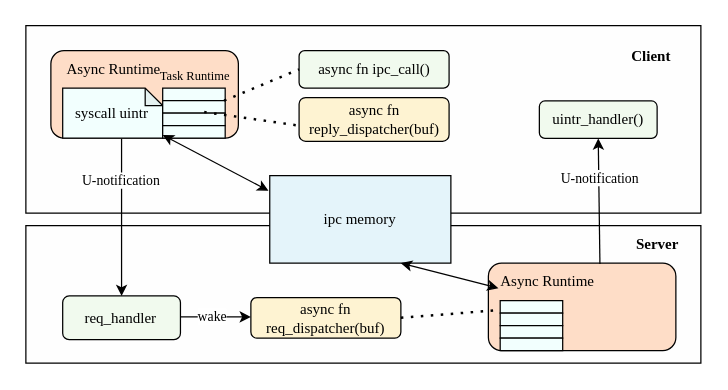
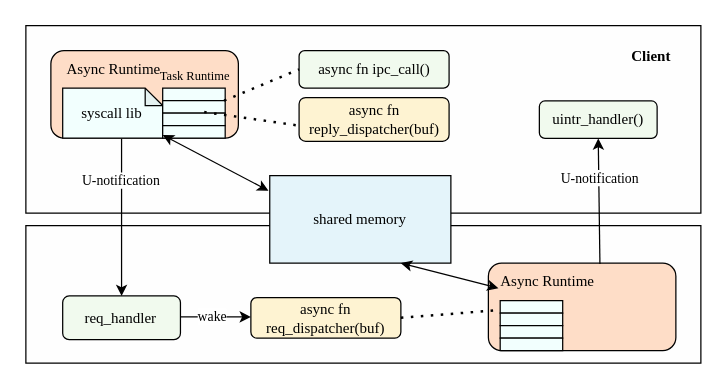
- <mxCell id="15" value="&lt;font face=&quot;Times New Roman&quot;&gt;syscall uintr&lt;/font&gt;" style="shape=note;whiteSpace=wrap;html=1;backgroundOutline=1;darkOpacity=0.05;size=14;fillColor=#F2FFFE;" parent="1" vertex="1"><mxGeometry x="49.45" y="70" width="80" height="40" as="geometry" /></mxCell>
+ <mxCell id="15" value="&lt;font face=&quot;Times New Roman&quot;&gt;syscall lib&lt;/font&gt;" style="shape=note;whiteSpace=wrap;html=1;backgroundOutline=1;darkOpacity=0.05;size=14;fillColor=#F2FFFE;" parent="1" vertex="1"><mxGeometry x="49.45" y="70" width="80" height="40" as="geometry" /></mxCell>
- <mxCell id="32" value="&lt;font face=&quot;Times New Roman&quot;&gt;ipc memory&lt;/font&gt;" style="rounded=0;whiteSpace=wrap;html=1;fillColor=#E4F4FA;" parent="1" vertex="1"><mxGeometry x="215.1" y="140" width="144.9" height="70" as="geometry" /></mxCell>
+ <mxCell id="32" value="&lt;font face=&quot;Times New Roman&quot;&gt;shared memory&lt;/font&gt;" style="rounded=0;whiteSpace=wrap;html=1;fillColor=#E4F4FA;" parent="1" vertex="1"><mxGeometry x="215.1" y="140" width="144.9" height="70" as="geometry" /></mxCell>
- <mxCell id="5" value="&lt;font face=&quot;Times New Roman&quot;&gt;&lt;b&gt;Server&lt;/b&gt;&lt;/font&gt;" style="text;html=1;align=center;verticalAlign=middle;resizable=0;points=[];autosize=1;strokeColor=none;fillColor=none;" parent="1" vertex="1"><mxGeometry x="495" y="180" width="60" height="30" as="geometry" /></mxCell>
